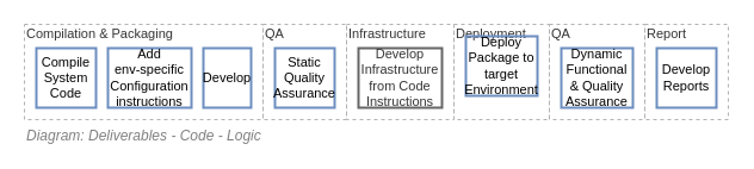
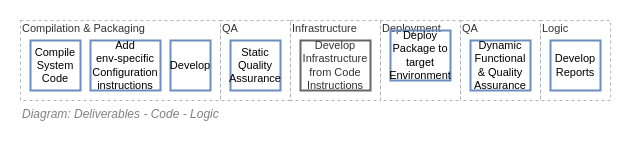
- <mxCell id="15" value="Report" style="rounded=0;whiteSpace=wrap;html=1;shadow=0;glass=0;comic=0;strokeColor=#B3B3B3;fillColor=none;fontSize=11;align=left;fontColor=#333333;recursiveResize=0;container=1;collapsible=0;verticalAlign=top;spacing=2;spacingTop=-5;dashed=1;" vertex="1" parent="1"><mxGeometry x="540" y="20" width="70" height="80" as="geometry" /></mxCell>
+ <mxCell id="15" value="Logic" style="rounded=0;whiteSpace=wrap;html=1;shadow=0;glass=0;comic=0;strokeColor=#B3B3B3;fillColor=none;fontSize=11;align=left;fontColor=#333333;recursiveResize=0;container=1;collapsible=0;verticalAlign=top;spacing=2;spacingTop=-5;dashed=1;" vertex="1" parent="1"><mxGeometry x="540" y="20" width="70" height="80" as="geometry" /></mxCell>
